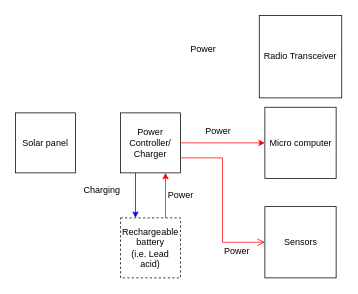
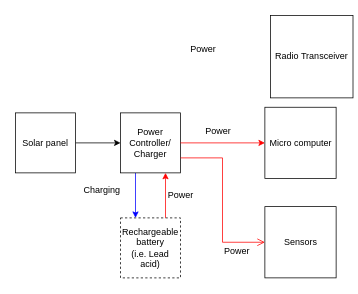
- <mxCell id="10" value="Radio Transceiver" style="whiteSpace=wrap;html=1;aspect=fixed;" vertex="1" parent="1"><mxGeometry x="345" y="20" width="110" height="110" as="geometry" /></mxCell>
+ <mxCell id="10" value="Radio Transceiver" style="whiteSpace=wrap;html=1;aspect=fixed;" vertex="1" parent="1"><mxGeometry x="360" y="20" width="110" height="110" as="geometry" /></mxCell>
+ <mxCell id="2" style="edgeStyle=orthogonalEdgeStyle;rounded=0;orthogonalLoop=1;jettySize=auto;html=1;exitX=1;exitY=0.5;exitDx=0;exitDy=0;entryX=0;entryY=0.5;entryDx=0;entryDy=0;" edge="1" parent="1" source="3" target="5"><mxGeometry relative="1" as="geometry" /></mxCell>
